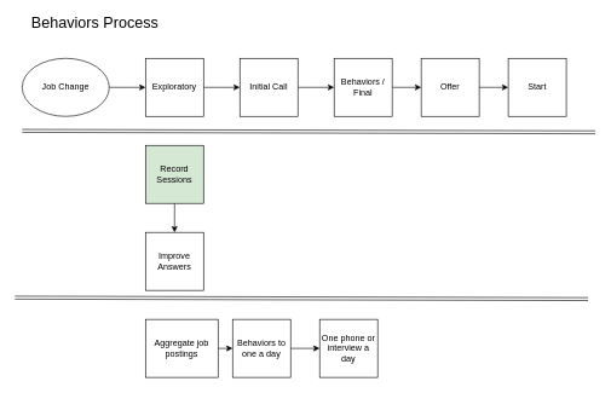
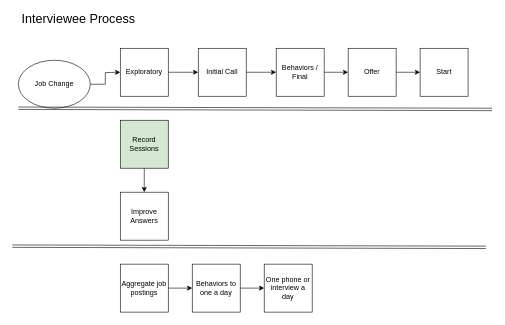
- <mxCell id="13" value="&lt;font style=&quot;font-size: 21px&quot;&gt;Behaviors Process&lt;/font&gt;" style="text;html=1;align=center;verticalAlign=middle;resizable=0;points=[];autosize=1;" vertex="1" parent="1"><mxGeometry x="30" y="20" width="200" height="20" as="geometry" /></mxCell>
+ <mxCell id="13" value="&lt;font style=&quot;font-size: 21px&quot;&gt;Interviewee Process&lt;/font&gt;" style="text;html=1;align=center;verticalAlign=middle;resizable=0;points=[];autosize=1;" vertex="1" parent="1"><mxGeometry x="30" y="20" width="200" height="20" as="geometry" /></mxCell>
- <mxCell id="3" value="Job Change" style="ellipse;whiteSpace=wrap;html=1;" vertex="1" parent="1"><mxGeometry x="30" y="80" width="120" height="80" as="geometry" /></mxCell>
+ <mxCell id="3" value="Job Change" style="ellipse;whiteSpace=wrap;html=1;" vertex="1" parent="1"><mxGeometry x="30" y="100" width="120" height="80" as="geometry" /></mxCell>
- <mxCell id="20" value="Aggregate job postings" style="whiteSpace=wrap;html=1;aspect=fixed;" vertex="1" parent="1"><mxGeometry x="200" y="440" width="100" height="80" as="geometry" /></mxCell>
+ <mxCell id="20" value="Aggregate job postings" style="whiteSpace=wrap;html=1;aspect=fixed;" vertex="1" parent="1"><mxGeometry x="200" y="440" width="80" height="80" as="geometry" /></mxCell>
